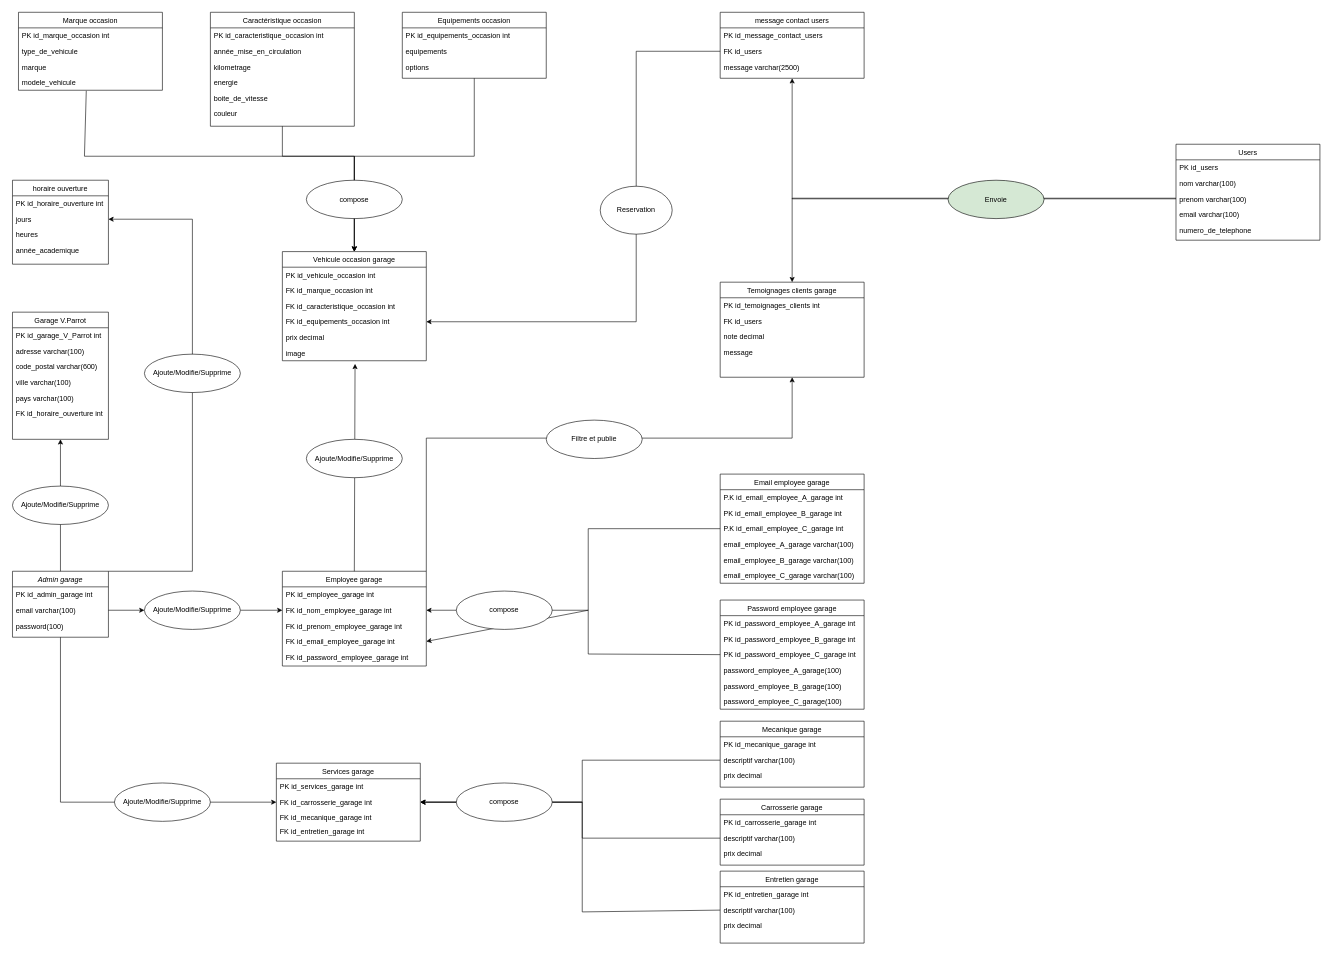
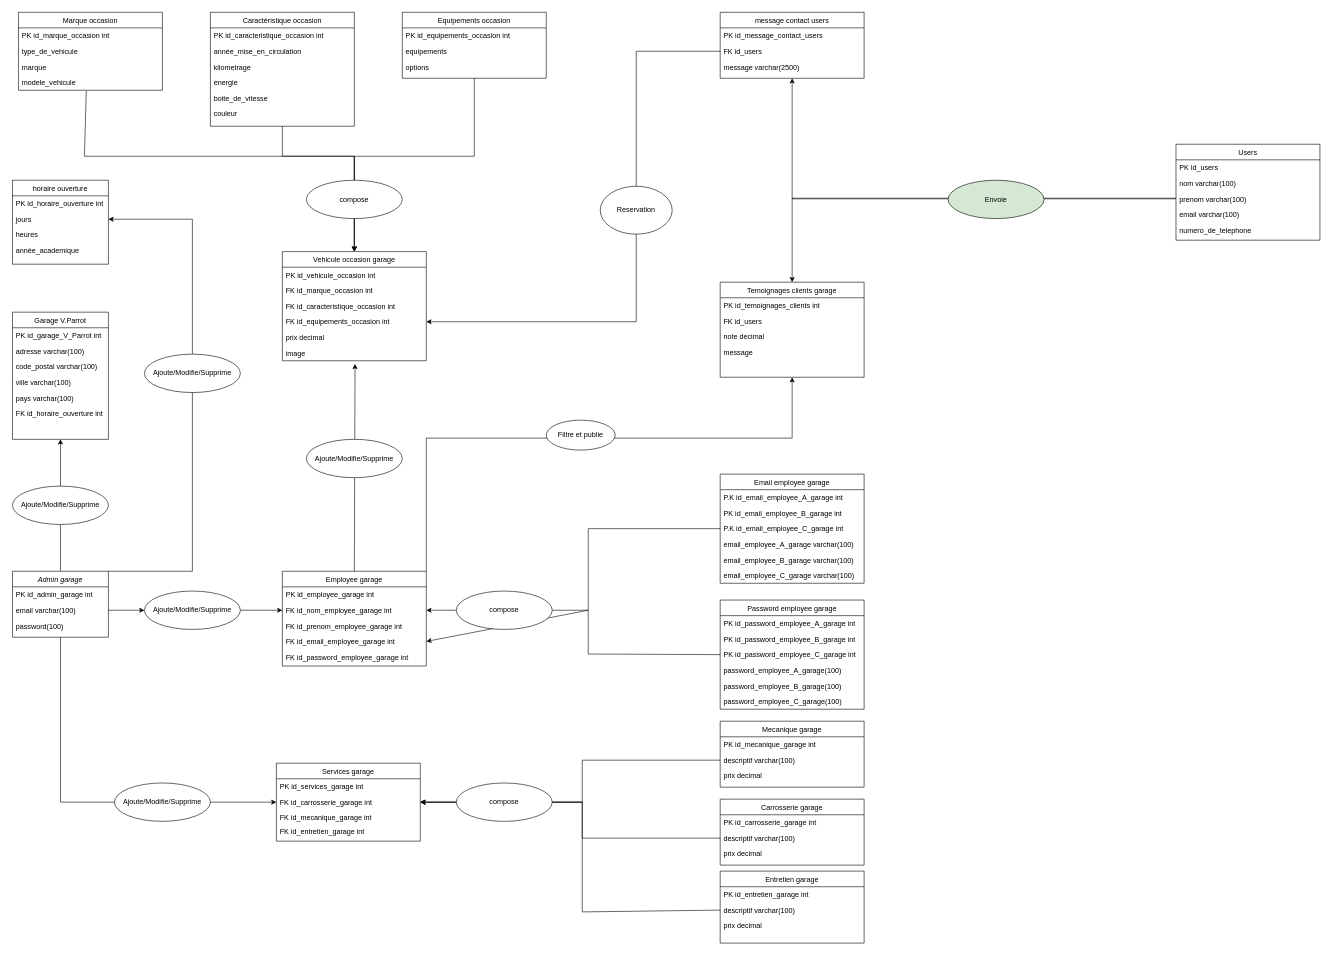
- <mxCell id="15" value="code_postal varchar(600)" style="text;align=left;verticalAlign=top;spacingLeft=4;spacingRight=4;overflow=hidden;rotatable=0;points=[[0,0.5],[1,0.5]];portConstraint=eastwest;rounded=0;shadow=0;html=0;" parent="12" vertex="1"><mxGeometry y="78" width="160" height="26" as="geometry" /></mxCell>
+ <mxCell id="15" value="code_postal varchar(100)" style="text;align=left;verticalAlign=top;spacingLeft=4;spacingRight=4;overflow=hidden;rotatable=0;points=[[0,0.5],[1,0.5]];portConstraint=eastwest;rounded=0;shadow=0;html=0;" parent="12" vertex="1"><mxGeometry y="78" width="160" height="26" as="geometry" /></mxCell>
- <mxCell id="118" value="Filtre et publie" style="ellipse;whiteSpace=wrap;html=1;" parent="1" vertex="1"><mxGeometry x="910" y="700" width="160" height="64" as="geometry" /></mxCell>
+ <mxCell id="118" value="Filtre et publie" style="ellipse;whiteSpace=wrap;html=1;" parent="1" vertex="1"><mxGeometry x="910" y="700" width="115" height="50" as="geometry" /></mxCell>
